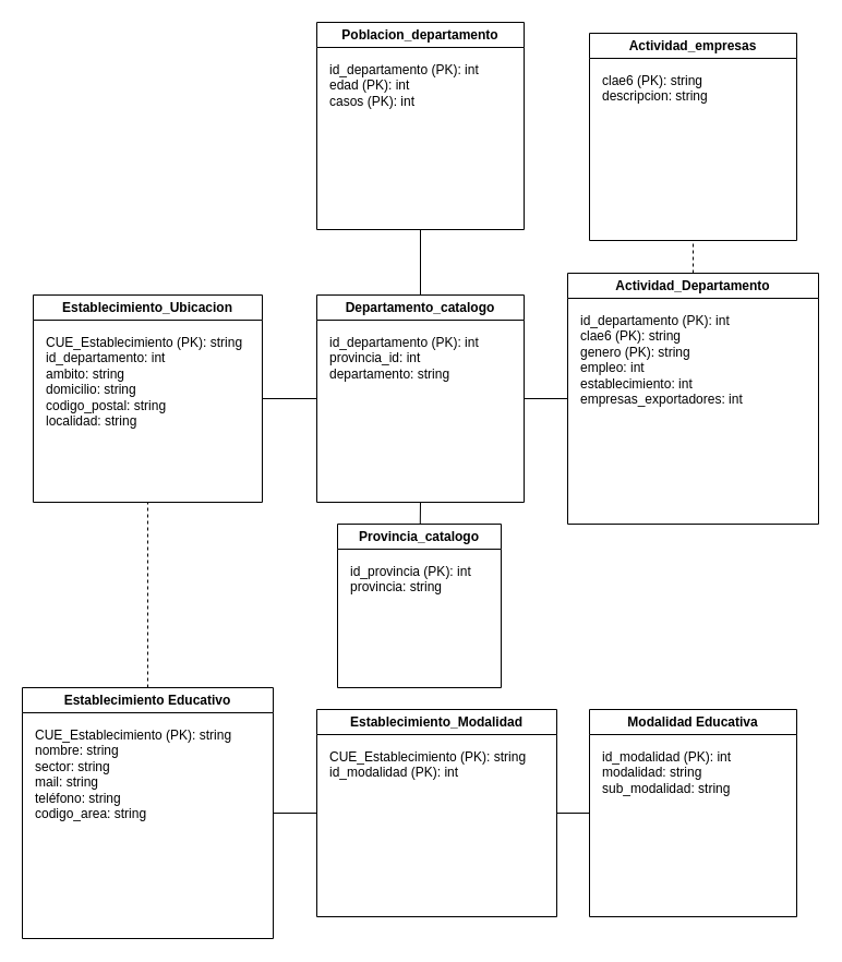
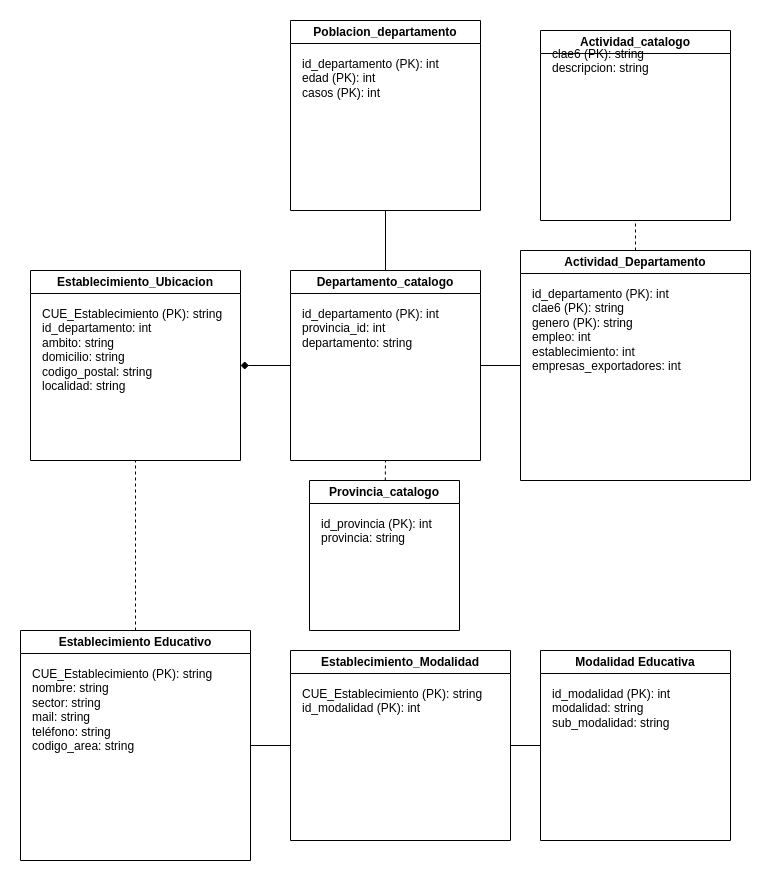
- <mxCell id="18" value="Actividad_empresas" style="swimlane;whiteSpace=wrap;html=1;" parent="1" vertex="1"><mxGeometry x="540" y="30" width="190" height="190" as="geometry" /></mxCell>
+ <mxCell id="18" value="Actividad_catalogo" style="swimlane;whiteSpace=wrap;html=1;" parent="1" vertex="1"><mxGeometry x="540" y="30" width="190" height="190" as="geometry" /></mxCell>
- <mxCell id="19" value="clae6 (PK): string&lt;div&gt;&lt;span style=&quot;background-color: transparent; color: light-dark(rgb(0, 0, 0), rgb(255, 255, 255));&quot;&gt;descripcion: string&lt;/span&gt;&lt;/div&gt;" style="text;html=1;align=left;verticalAlign=top;whiteSpace=wrap;rounded=0;" parent="18" vertex="1"><mxGeometry x="10" y="30" width="165.79" height="150" as="geometry" /></mxCell>
+ <mxCell id="19" value="clae6 (PK): string&lt;div&gt;&lt;span style=&quot;background-color: transparent; color: light-dark(rgb(0, 0, 0), rgb(255, 255, 255));&quot;&gt;descripcion: string&lt;/span&gt;&lt;/div&gt;" style="text;html=1;align=left;verticalAlign=top;whiteSpace=wrap;rounded=0;" parent="18" vertex="1"><mxGeometry x="10" y="10" width="165.79" height="150" as="geometry" /></mxCell>
- <mxCell id="24" value="" style="endArrow=none;html=1;rounded=0;exitX=0;exitY=0.5;exitDx=0;exitDy=0;entryX=1;entryY=0.5;entryDx=0;entryDy=0;" parent="1" source="15" target="10" edge="1"><mxGeometry width="50" height="50" relative="1" as="geometry"><mxPoint x="400" y="400" as="sourcePoint" /><mxPoint x="450" y="350" as="targetPoint" /></mxGeometry></mxCell>
+ <mxCell id="24" value="" style="endArrow=diamond;html=1;rounded=0;exitX=0;exitY=0.5;exitDx=0;exitDy=0;entryX=1;entryY=0.5;entryDx=0;entryDy=0;" parent="1" source="15" target="10" edge="1"><mxGeometry width="50" height="50" relative="1" as="geometry"><mxPoint x="400" y="400" as="sourcePoint" /><mxPoint x="450" y="350" as="targetPoint" /></mxGeometry></mxCell>
- <mxCell id="27" value="" style="endArrow=none;html=1;rounded=0;entryX=0.5;entryY=1;entryDx=0;entryDy=0;" parent="1" source="25" target="15" edge="1"><mxGeometry width="50" height="50" relative="1" as="geometry"><mxPoint x="310" y="580" as="sourcePoint" /><mxPoint x="360" y="530" as="targetPoint" /></mxGeometry></mxCell>
+ <mxCell id="27" value="" style="endArrow=none;html=1;rounded=0;entryX=0.5;entryY=1;entryDx=0;entryDy=0;dashed=1;" parent="1" source="25" target="15" edge="1"><mxGeometry width="50" height="50" relative="1" as="geometry"><mxPoint x="310" y="580" as="sourcePoint" /><mxPoint x="360" y="530" as="targetPoint" /></mxGeometry></mxCell>
